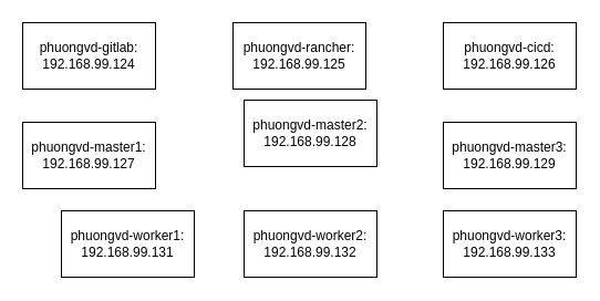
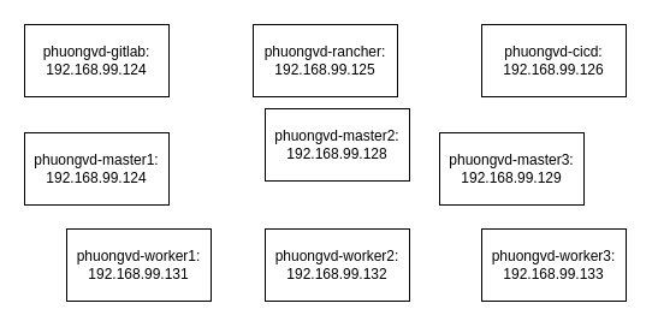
- <mxCell id="5" value="phuongvd-master1:&lt;br&gt;192.168.99.127" style="rounded=0;whiteSpace=wrap;html=1;" vertex="1" parent="1"><mxGeometry x="20" y="110" width="120" height="60" as="geometry" /></mxCell>
+ <mxCell id="5" value="phuongvd-master1:&lt;br&gt;192.168.99.124" style="rounded=0;whiteSpace=wrap;html=1;" vertex="1" parent="1"><mxGeometry x="20" y="110" width="120" height="60" as="geometry" /></mxCell>
- <mxCell id="7" value="phuongvd-master3:&lt;br&gt;192.168.99.129" style="rounded=0;whiteSpace=wrap;html=1;" vertex="1" parent="1"><mxGeometry x="400" y="110" width="120" height="60" as="geometry" /></mxCell>
+ <mxCell id="7" value="phuongvd-master3:&lt;br&gt;192.168.99.129" style="rounded=0;whiteSpace=wrap;html=1;" vertex="1" parent="1"><mxGeometry x="365" y="110" width="120" height="60" as="geometry" /></mxCell>
